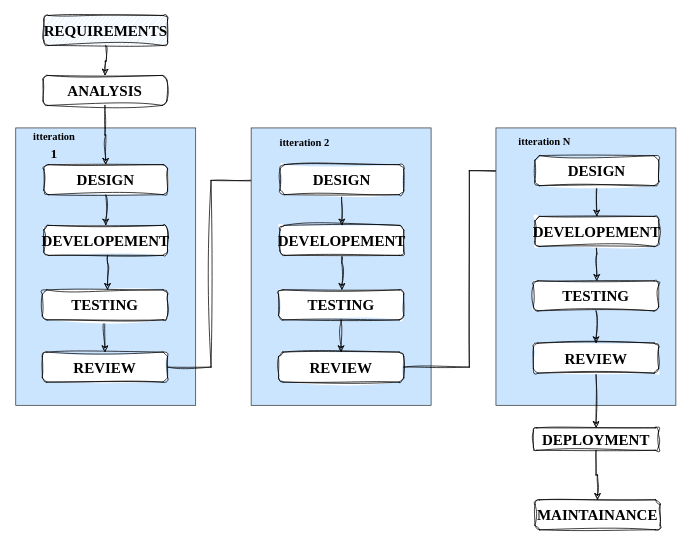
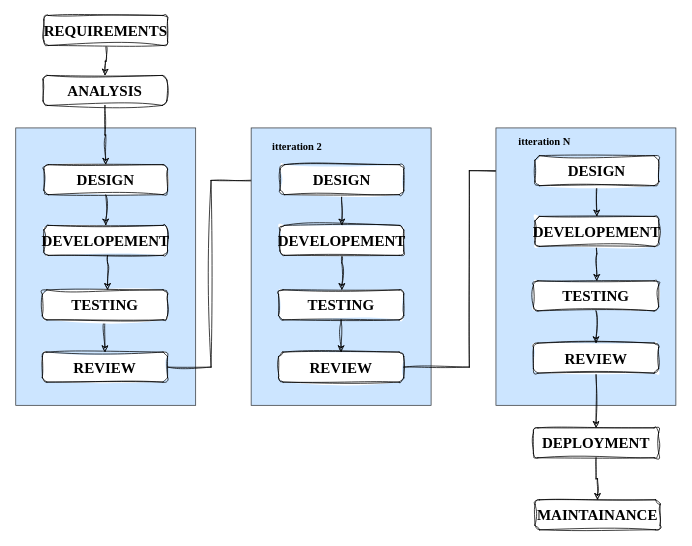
- <mxCell id="35" value="&lt;b&gt;REQUIREMENTS&lt;/b&gt;" style="rounded=1;whiteSpace=wrap;html=1;sketch=1;hachureGap=4;jiggle=2;curveFitting=1;fontFamily=Architects Daughter;fontSource=https%3A%2F%2Ffonts.googleapis.com%2Fcss%3Ffamily%3DArchitects%2BDaughter;fontSize=20;fillColor=#cce5ff;" vertex="1" parent="1"><mxGeometry x="58" y="20" width="165" height="40" as="geometry" /></mxCell>
+ <mxCell id="35" value="&lt;b&gt;REQUIREMENTS&lt;/b&gt;" style="rounded=1;whiteSpace=wrap;html=1;sketch=1;hachureGap=4;jiggle=2;curveFitting=1;fontFamily=Architects Daughter;fontSource=https%3A%2F%2Ffonts.googleapis.com%2Fcss%3Ffamily%3DArchitects%2BDaughter;fontSize=20;" vertex="1" parent="1"><mxGeometry x="58" y="20" width="165" height="40" as="geometry" /></mxCell>
- <mxCell id="30" value="&lt;font style=&quot;font-size: 14px;&quot;&gt;&lt;b&gt;itteration 2&lt;/b&gt;&lt;/font&gt;" style="text;html=1;strokeColor=none;fillColor=none;align=center;verticalAlign=middle;whiteSpace=wrap;rounded=0;fontSize=20;fontFamily=Architects Daughter;" vertex="1" parent="1"><mxGeometry x="361" y="172" width="90" height="30" as="geometry" /></mxCell>
+ <mxCell id="30" value="&lt;font style=&quot;font-size: 14px;&quot;&gt;&lt;b&gt;itteration 2&lt;/b&gt;&lt;/font&gt;" style="text;html=1;strokeColor=none;fillColor=none;align=center;verticalAlign=middle;whiteSpace=wrap;rounded=0;fontSize=20;fontFamily=Architects Daughter;" vertex="1" parent="1"><mxGeometry x="351" y="177" width="90" height="30" as="geometry" /></mxCell>
- <mxCell id="11" value="&lt;font style=&quot;&quot;&gt;&lt;b style=&quot;&quot;&gt;&lt;font style=&quot;font-size: 14px;&quot;&gt;itteration &lt;/font&gt;&lt;span style=&quot;font-size: 18px;&quot;&gt;1&lt;/span&gt;&lt;/b&gt;&lt;/font&gt;" style="text;html=1;strokeColor=none;fillColor=none;align=center;verticalAlign=middle;whiteSpace=wrap;rounded=0;fontSize=20;fontFamily=Architects Daughter;" vertex="1" parent="1"><mxGeometry x="37" y="177" width="70" height="30" as="geometry" /></mxCell>
- <mxCell id="37" value="&lt;b&gt;DEPLOYMENT&lt;/b&gt;" style="rounded=1;whiteSpace=wrap;html=1;sketch=1;hachureGap=4;jiggle=2;curveFitting=1;fontFamily=Architects Daughter;fontSource=https%3A%2F%2Ffonts.googleapis.com%2Fcss%3Ffamily%3DArchitects%2BDaughter;fontSize=20;" vertex="1" parent="1"><mxGeometry x="711" y="570" width="167" height="30" as="geometry" /></mxCell>
+ <mxCell id="37" value="&lt;b&gt;DEPLOYMENT&lt;/b&gt;" style="rounded=1;whiteSpace=wrap;html=1;sketch=1;hachureGap=4;jiggle=2;curveFitting=1;fontFamily=Architects Daughter;fontSource=https%3A%2F%2Ffonts.googleapis.com%2Fcss%3Ffamily%3DArchitects%2BDaughter;fontSize=20;" vertex="1" parent="1"><mxGeometry x="711" y="570" width="167" height="40" as="geometry" /></mxCell>
